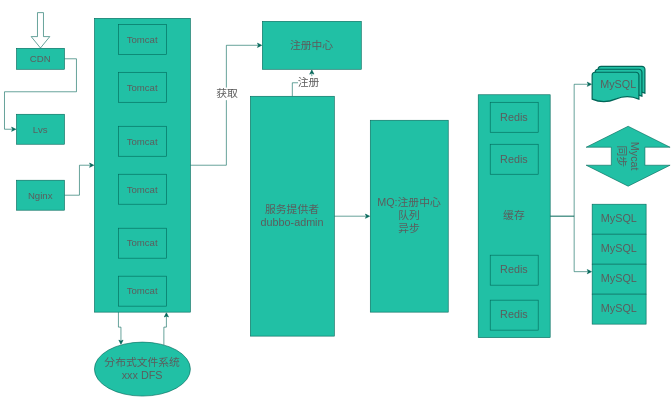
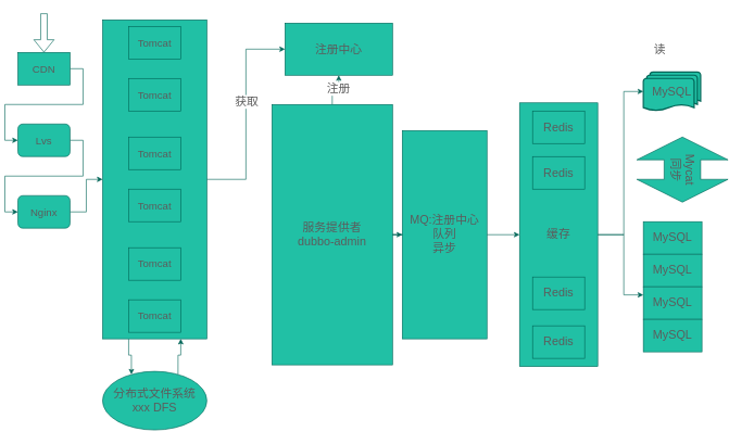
+ <mxCell id="41" value="读" style="text;html=1;align=center;verticalAlign=middle;resizable=0;points=[];autosize=1;strokeColor=none;fillColor=none;fontSize=18;fontColor=#5C5C5C;" parent="1" vertex="1"><mxGeometry x="990" y="60" width="30" height="30" as="geometry" /></mxCell>
- <mxCell id="3" value="&lt;font size=&quot;3&quot;&gt;CDN&lt;/font&gt;" style="rounded=0;whiteSpace=wrap;html=1;fillColor=#21C0A5;strokeColor=#006658;fontColor=#5C5C5C;" parent="1" vertex="1"><mxGeometry x="20" y="80" width="80" height="35" as="geometry" /></mxCell>
+ <mxCell id="3" value="&lt;font size=&quot;3&quot;&gt;CDN&lt;/font&gt;" style="rounded=0;whiteSpace=wrap;html=1;fillColor=#21C0A5;strokeColor=#006658;fontColor=#5C5C5C;" parent="1" vertex="1"><mxGeometry x="20" y="80" width="80" height="50" as="geometry" /></mxCell>
- <mxCell id="5" value="&lt;font size=&quot;3&quot;&gt;Lvs&lt;br&gt;&lt;/font&gt;" style="rounded=0;whiteSpace=wrap;html=1;fillColor=#21C0A5;strokeColor=#006658;fontColor=#5C5C5C;" parent="1" vertex="1"><mxGeometry x="20" y="190" width="80" height="50" as="geometry" /></mxCell>
+ <mxCell id="5" value="&lt;font size=&quot;3&quot;&gt;Lvs&lt;br&gt;&lt;/font&gt;" style="whiteSpace=wrap;html=1;fillColor=#21C0A5;strokeColor=#006658;fontColor=#5C5C5C;rounded=1;" parent="1" vertex="1"><mxGeometry x="20" y="190" width="80" height="50" as="geometry" /></mxCell>
+ <mxCell id="4" style="edgeStyle=orthogonalEdgeStyle;rounded=0;orthogonalLoop=1;jettySize=auto;html=1;entryX=0;entryY=0.5;entryDx=0;entryDy=0;fontSize=18;exitX=1;exitY=0.5;exitDx=0;exitDy=0;strokeColor=#006658;fontColor=#5C5C5C;" parent="1" source="5" target="7" edge="1"><mxGeometry relative="1" as="geometry" /></mxCell>
- <mxCell id="7" value="&lt;font size=&quot;3&quot;&gt;Nginx&lt;br&gt;&lt;/font&gt;" style="rounded=0;whiteSpace=wrap;html=1;fillColor=#21C0A5;strokeColor=#006658;fontColor=#5C5C5C;" parent="1" vertex="1"><mxGeometry x="20" y="300" width="80" height="50" as="geometry" /></mxCell>
+ <mxCell id="7" value="&lt;font size=&quot;3&quot;&gt;Nginx&lt;br&gt;&lt;/font&gt;" style="whiteSpace=wrap;html=1;fillColor=#21C0A5;strokeColor=#006658;fontColor=#5C5C5C;rounded=1;" parent="1" vertex="1"><mxGeometry x="20" y="300" width="80" height="50" as="geometry" /></mxCell>
- <mxCell id="25" value="服务提供者&lt;br&gt;dubbo-admin" style="rounded=0;whiteSpace=wrap;html=1;fontSize=18;fillColor=#21C0A5;strokeColor=#006658;fontColor=#5C5C5C;" parent="1" vertex="1"><mxGeometry x="410" y="160" width="140" height="400" as="geometry" /></mxCell>
+ <mxCell id="25" value="服务提供者&lt;br&gt;dubbo-admin" style="rounded=0;whiteSpace=wrap;html=1;fontSize=18;fillColor=#21C0A5;strokeColor=#006658;fontColor=#5C5C5C;" parent="1" vertex="1"><mxGeometry x="410" y="160" width="185" height="400" as="geometry" /></mxCell>
+ <mxCell id="26" style="edgeStyle=orthogonalEdgeStyle;rounded=0;orthogonalLoop=1;jettySize=auto;html=1;entryX=0;entryY=0.5;entryDx=0;entryDy=0;fontSize=18;strokeColor=#006658;fontColor=#5C5C5C;" parent="1" source="27" target="30" edge="1"><mxGeometry relative="1" as="geometry" /></mxCell>
